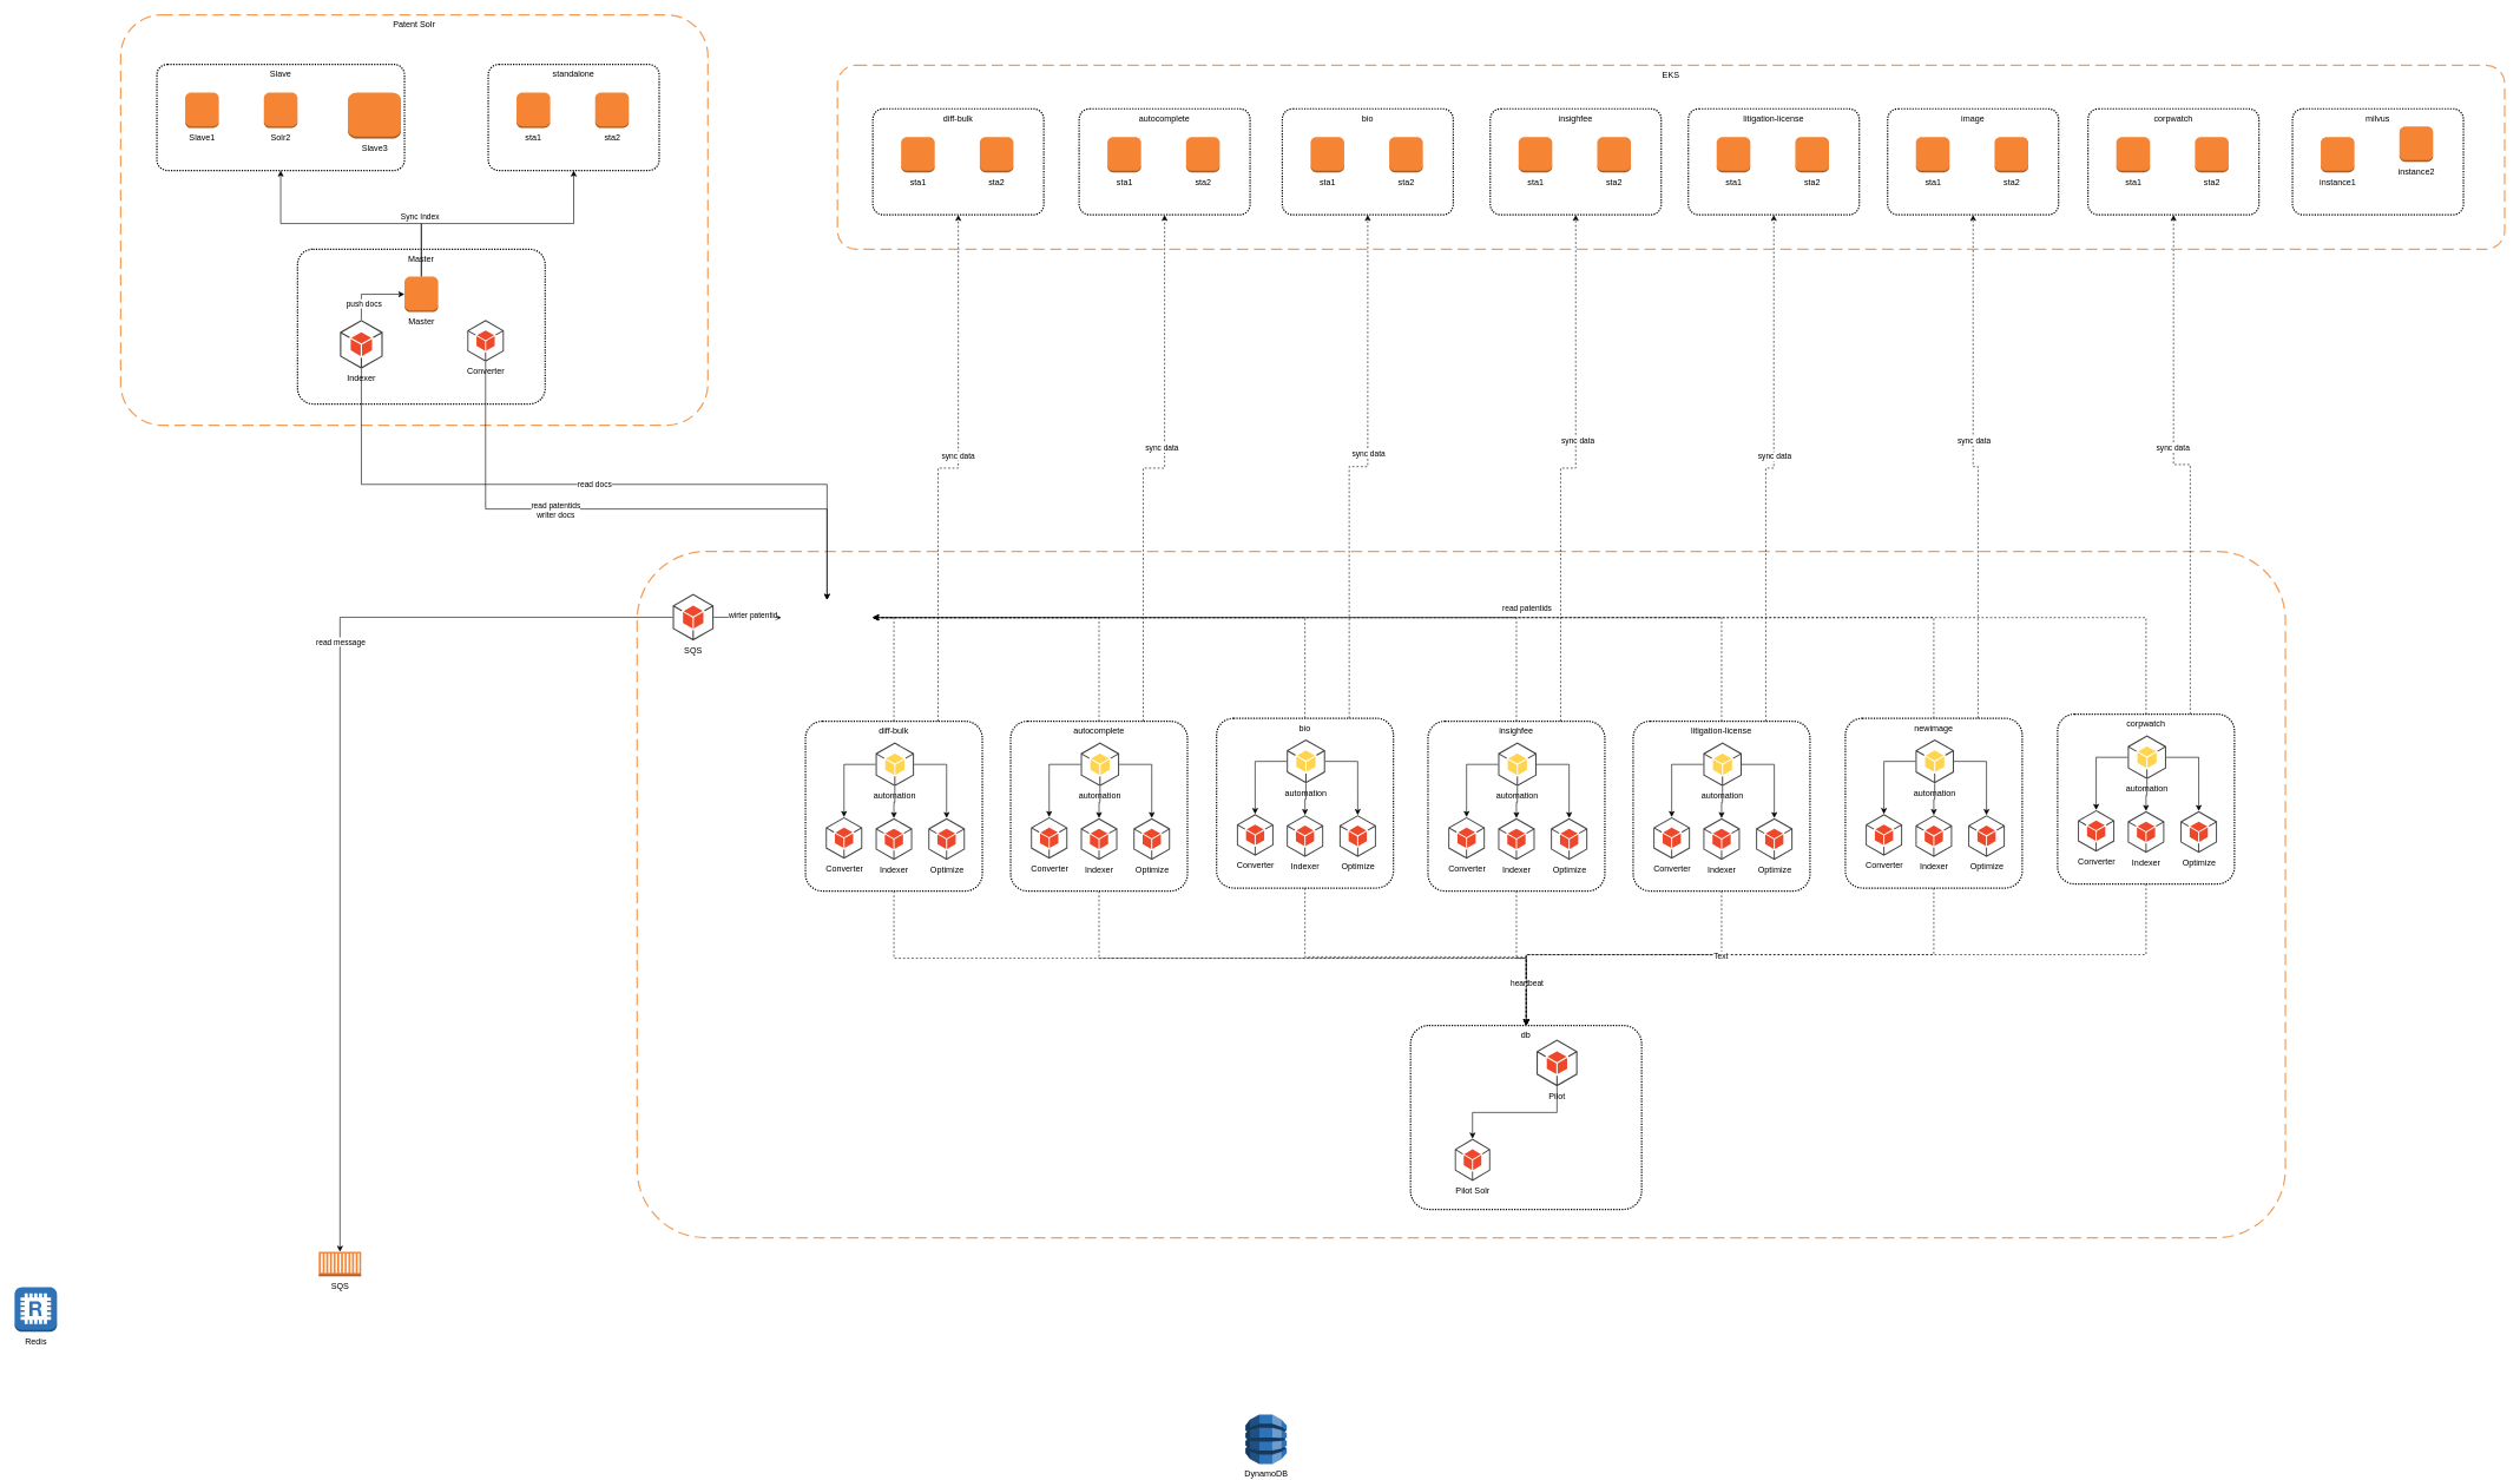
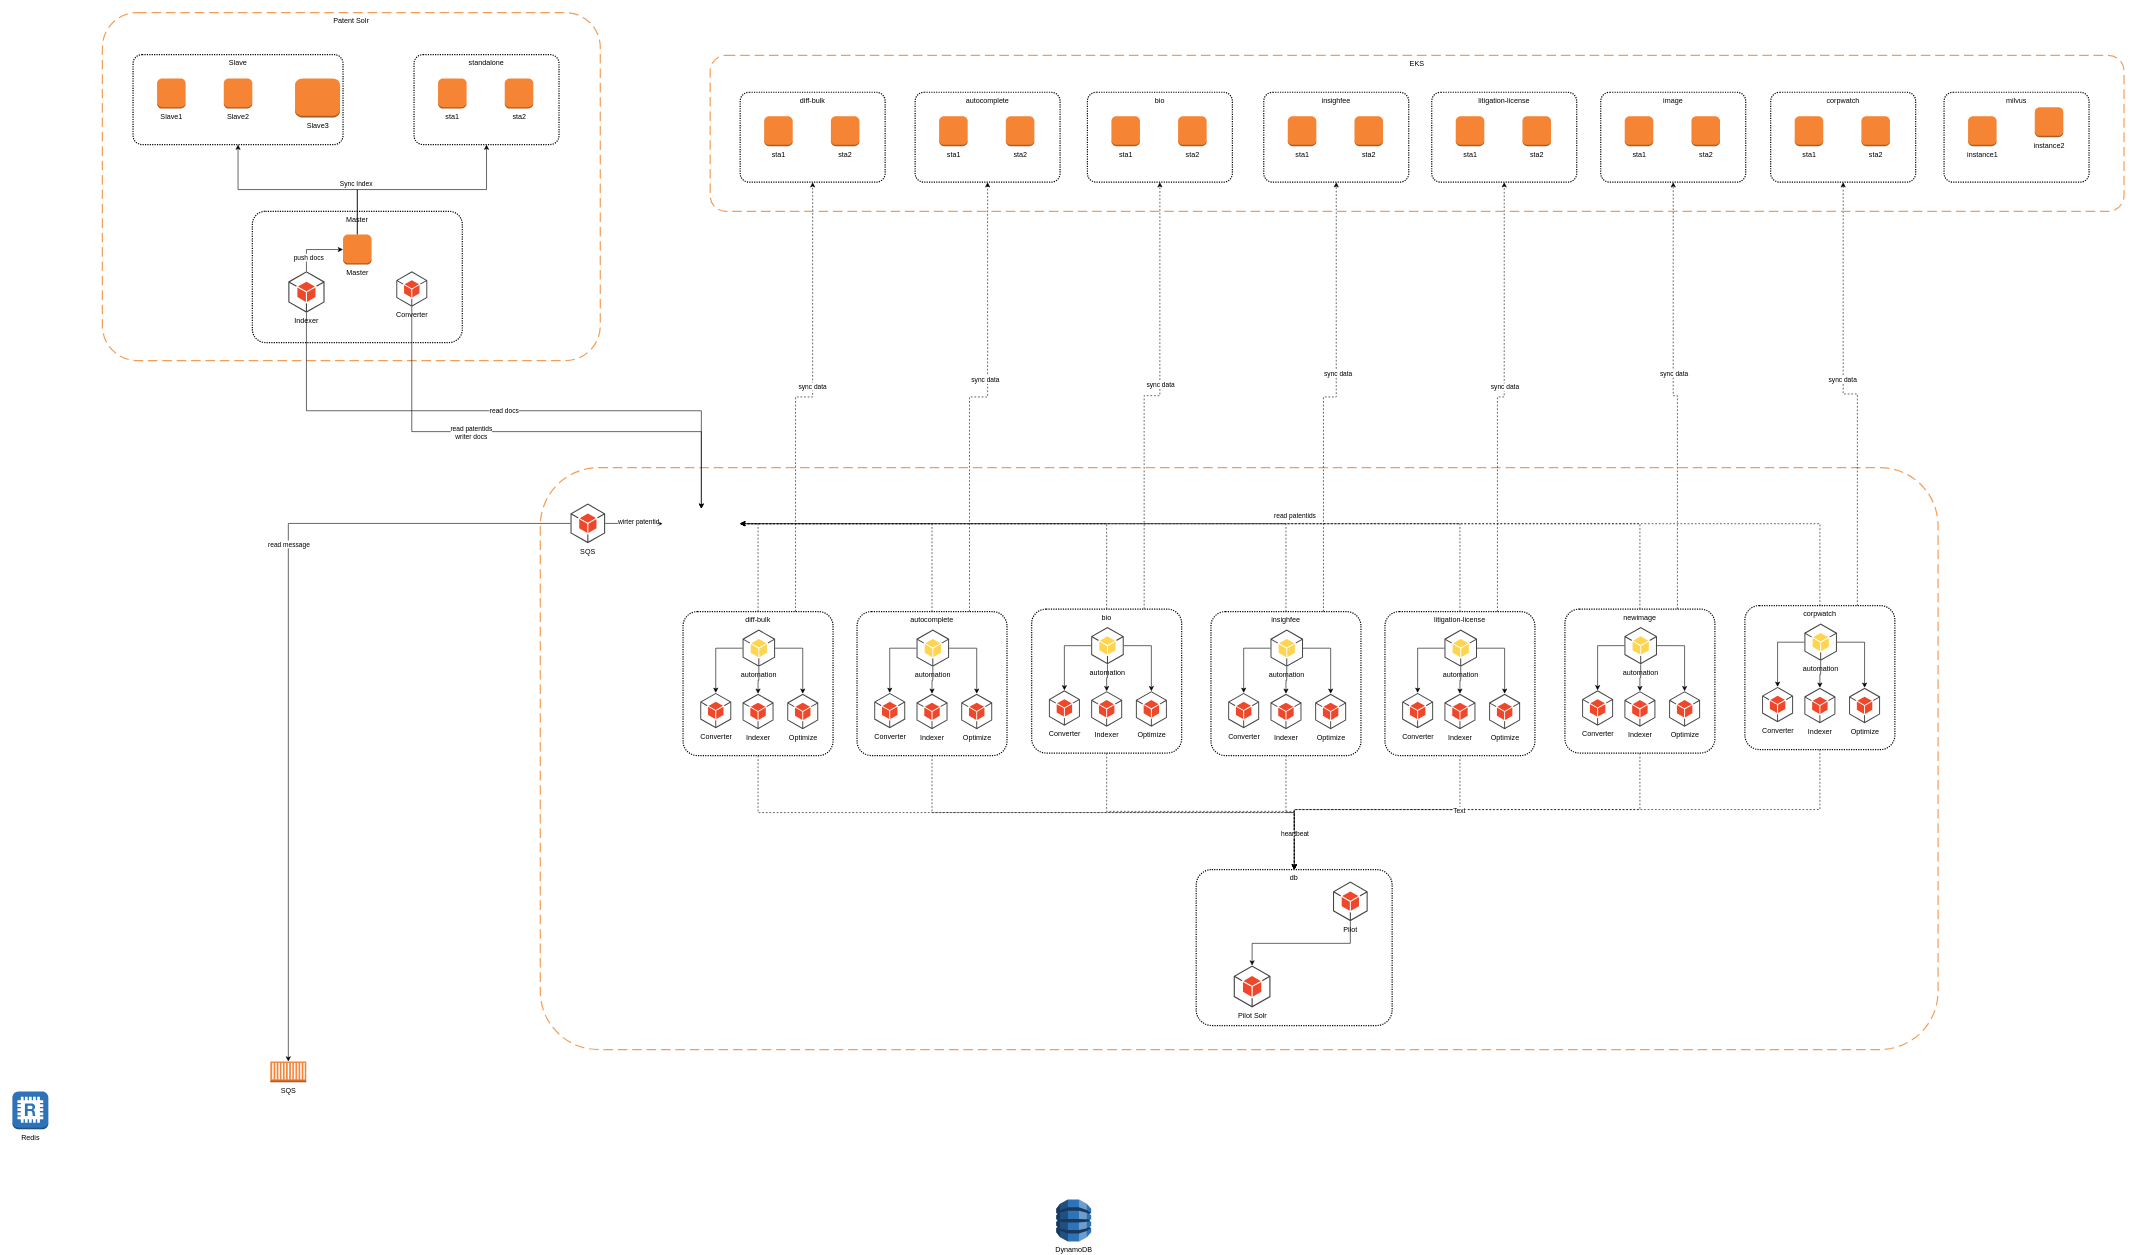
- <mxCell id="118" value="Solr2" style="outlineConnect=0;dashed=0;verticalLabelPosition=bottom;verticalAlign=top;align=center;html=1;shape=mxgraph.aws3.instance;fillColor=#F58534;gradientColor=none;" parent="1" vertex="1"><mxGeometry x="372.38" y="130.37" width="47.62" height="50" as="geometry" /></mxCell>
+ <mxCell id="118" value="Slave2" style="outlineConnect=0;dashed=0;verticalLabelPosition=bottom;verticalAlign=top;align=center;html=1;shape=mxgraph.aws3.instance;fillColor=#F58534;gradientColor=none;" parent="1" vertex="1"><mxGeometry x="372.38" y="130.37" width="47.62" height="50" as="geometry" /></mxCell>
- <mxCell id="32" value="Pilot" style="outlineConnect=0;dashed=0;verticalLabelPosition=bottom;verticalAlign=top;align=center;html=1;shape=mxgraph.aws3.android;fillColor=#EE472A;gradientColor=none;" parent="1" vertex="1"><mxGeometry x="2171.44" y="1469" width="57.75" height="66" as="geometry" /></mxCell>
+ <mxCell id="32" value="Pilot" style="outlineConnect=0;dashed=0;verticalLabelPosition=bottom;verticalAlign=top;align=center;html=1;shape=mxgraph.aws3.android;fillColor=#EE472A;gradientColor=none;" parent="1" vertex="1"><mxGeometry x="2221.44" y="1469" width="57.75" height="66" as="geometry" /></mxCell>
- <mxCell id="33" value="Pilot Solr" style="outlineConnect=0;dashed=0;verticalLabelPosition=bottom;verticalAlign=top;align=center;html=1;shape=mxgraph.aws3.android;fillColor=#EE472A;gradientColor=none;" parent="1" vertex="1"><mxGeometry x="2055.94" y="1609" width="50" height="60" as="geometry" /></mxCell>
+ <mxCell id="33" value="Pilot Solr" style="outlineConnect=0;dashed=0;verticalLabelPosition=bottom;verticalAlign=top;align=center;html=1;shape=mxgraph.aws3.android;fillColor=#EE472A;gradientColor=none;" parent="1" vertex="1"><mxGeometry x="2055.94" y="1609" width="61.25" height="70" as="geometry" /></mxCell>
